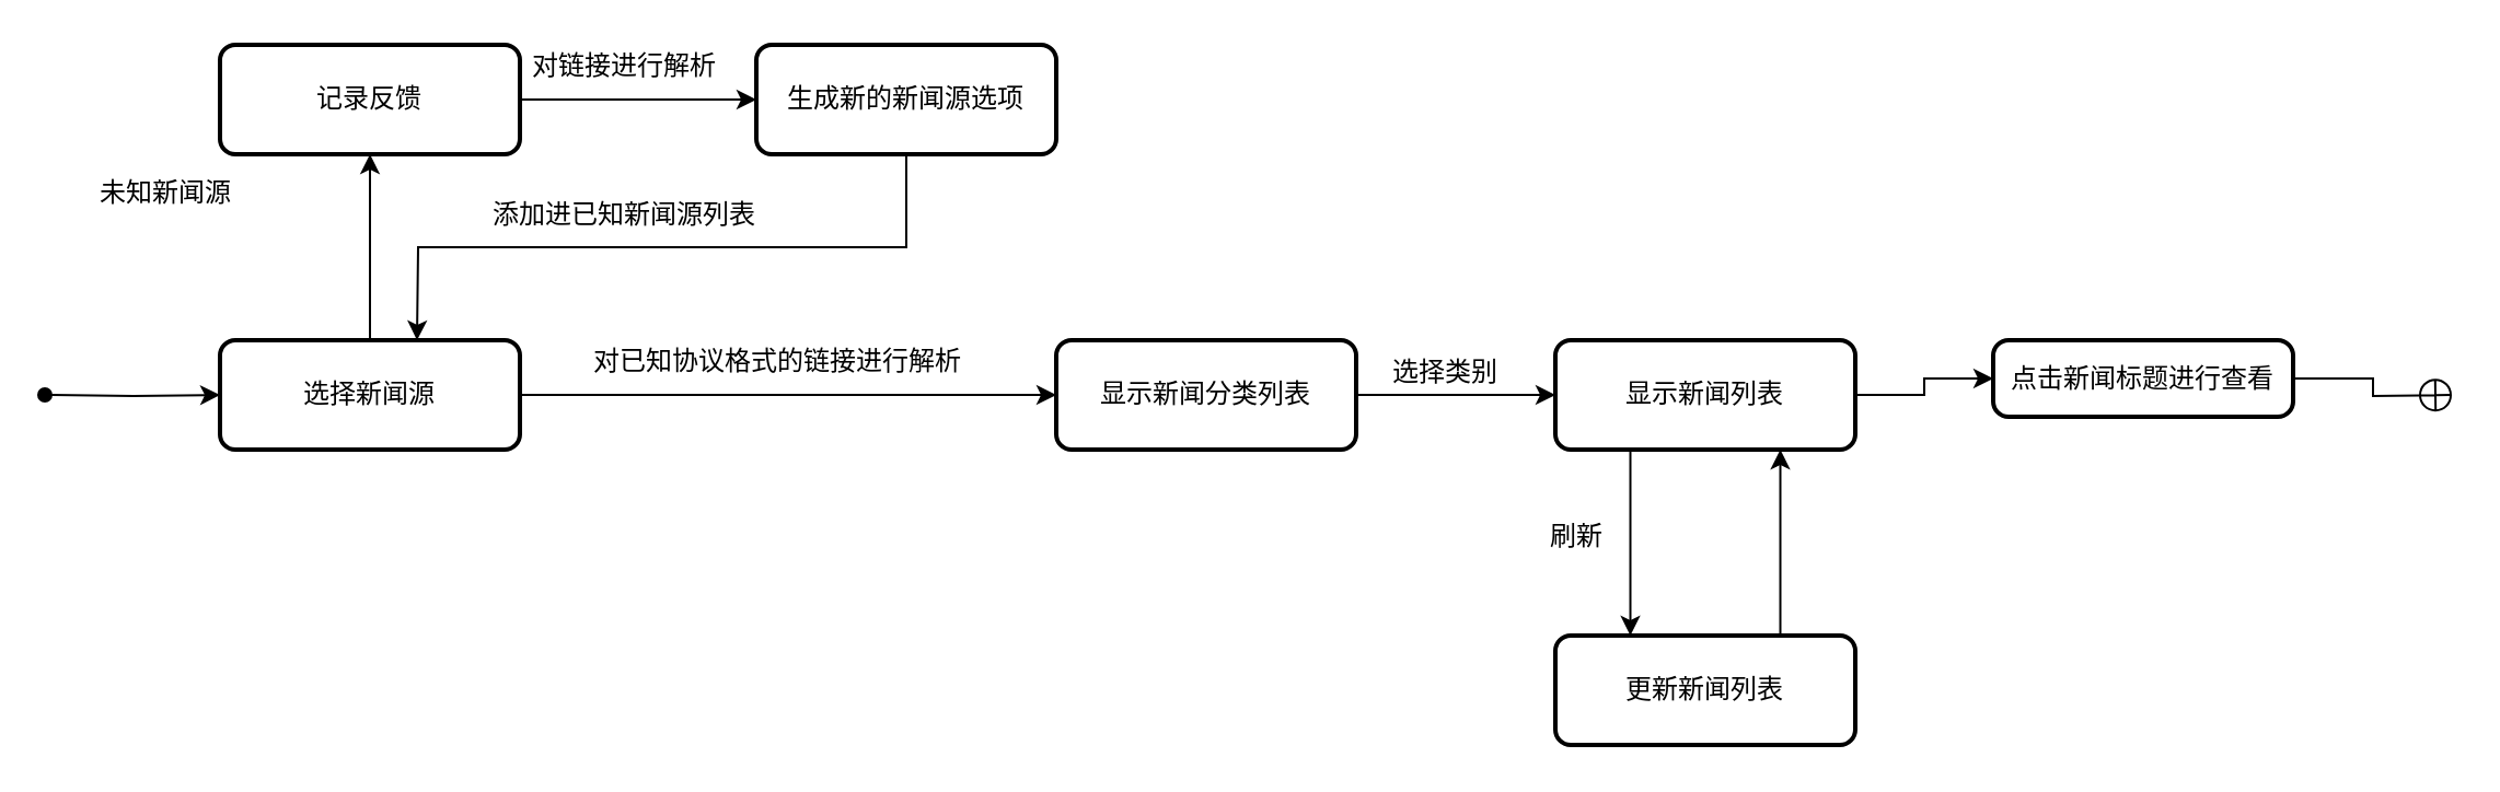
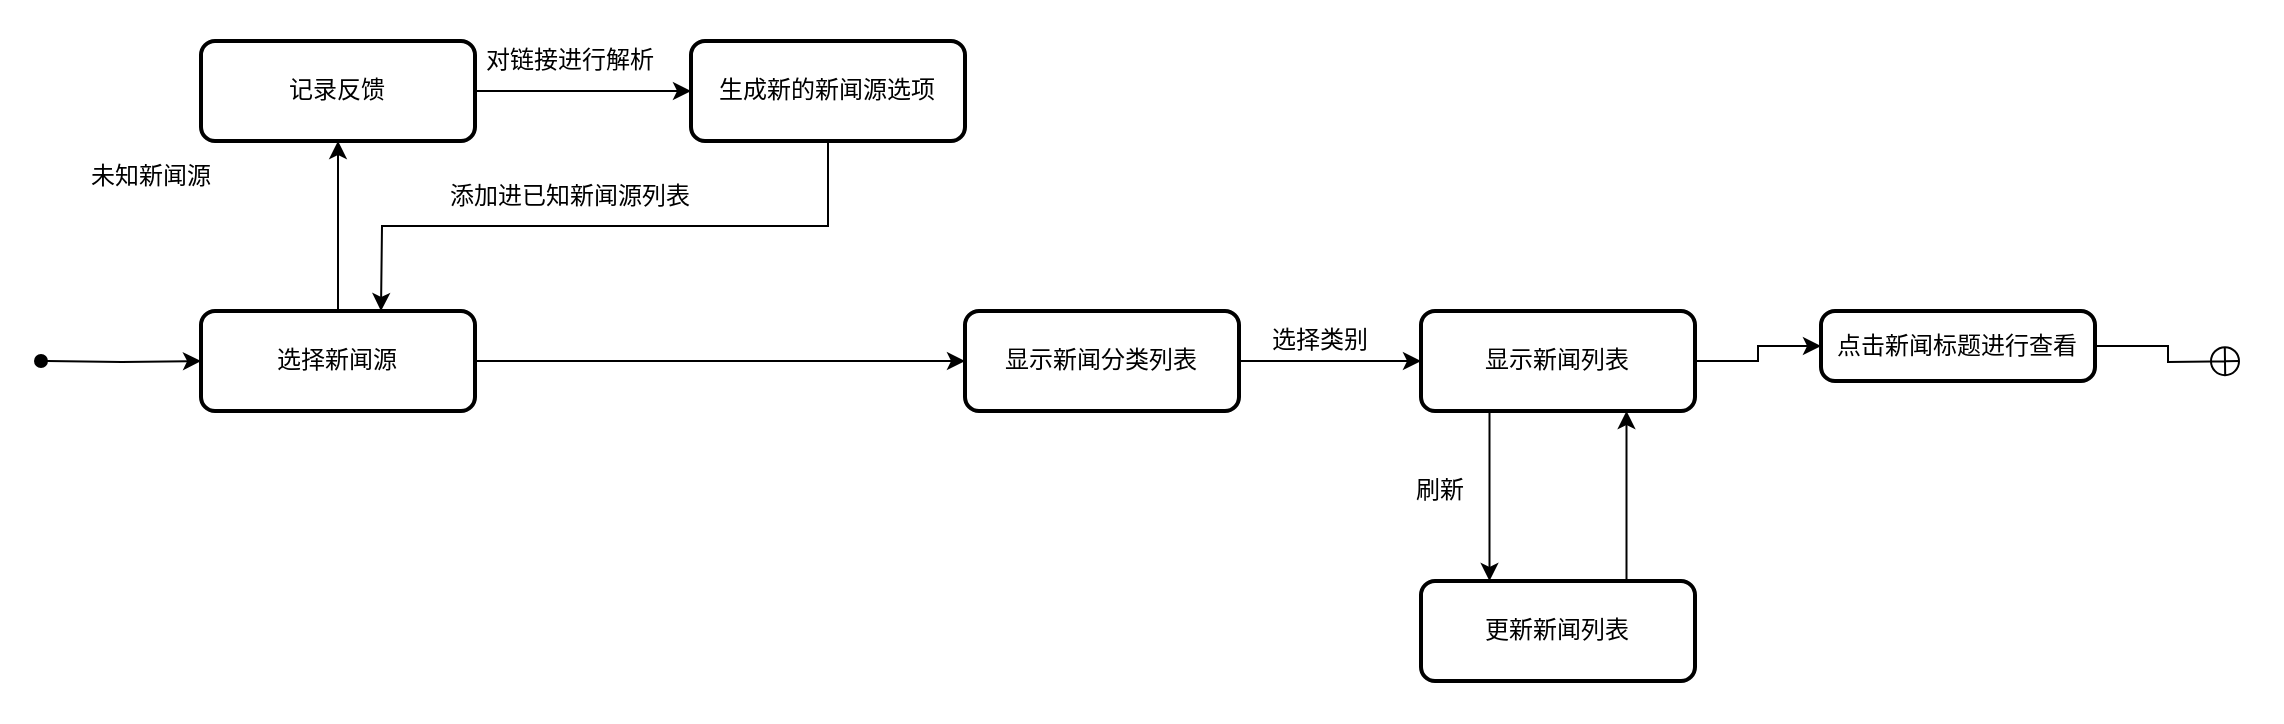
- <mxCell id="10" value="对已知协议格式的链接进行解析" style="text;html=1;strokeColor=none;fillColor=none;align=center;verticalAlign=middle;whiteSpace=wrap;rounded=0;" parent="1" vertex="1"><mxGeometry x="270" y="155" width="170" height="20" as="geometry" /></mxCell>
